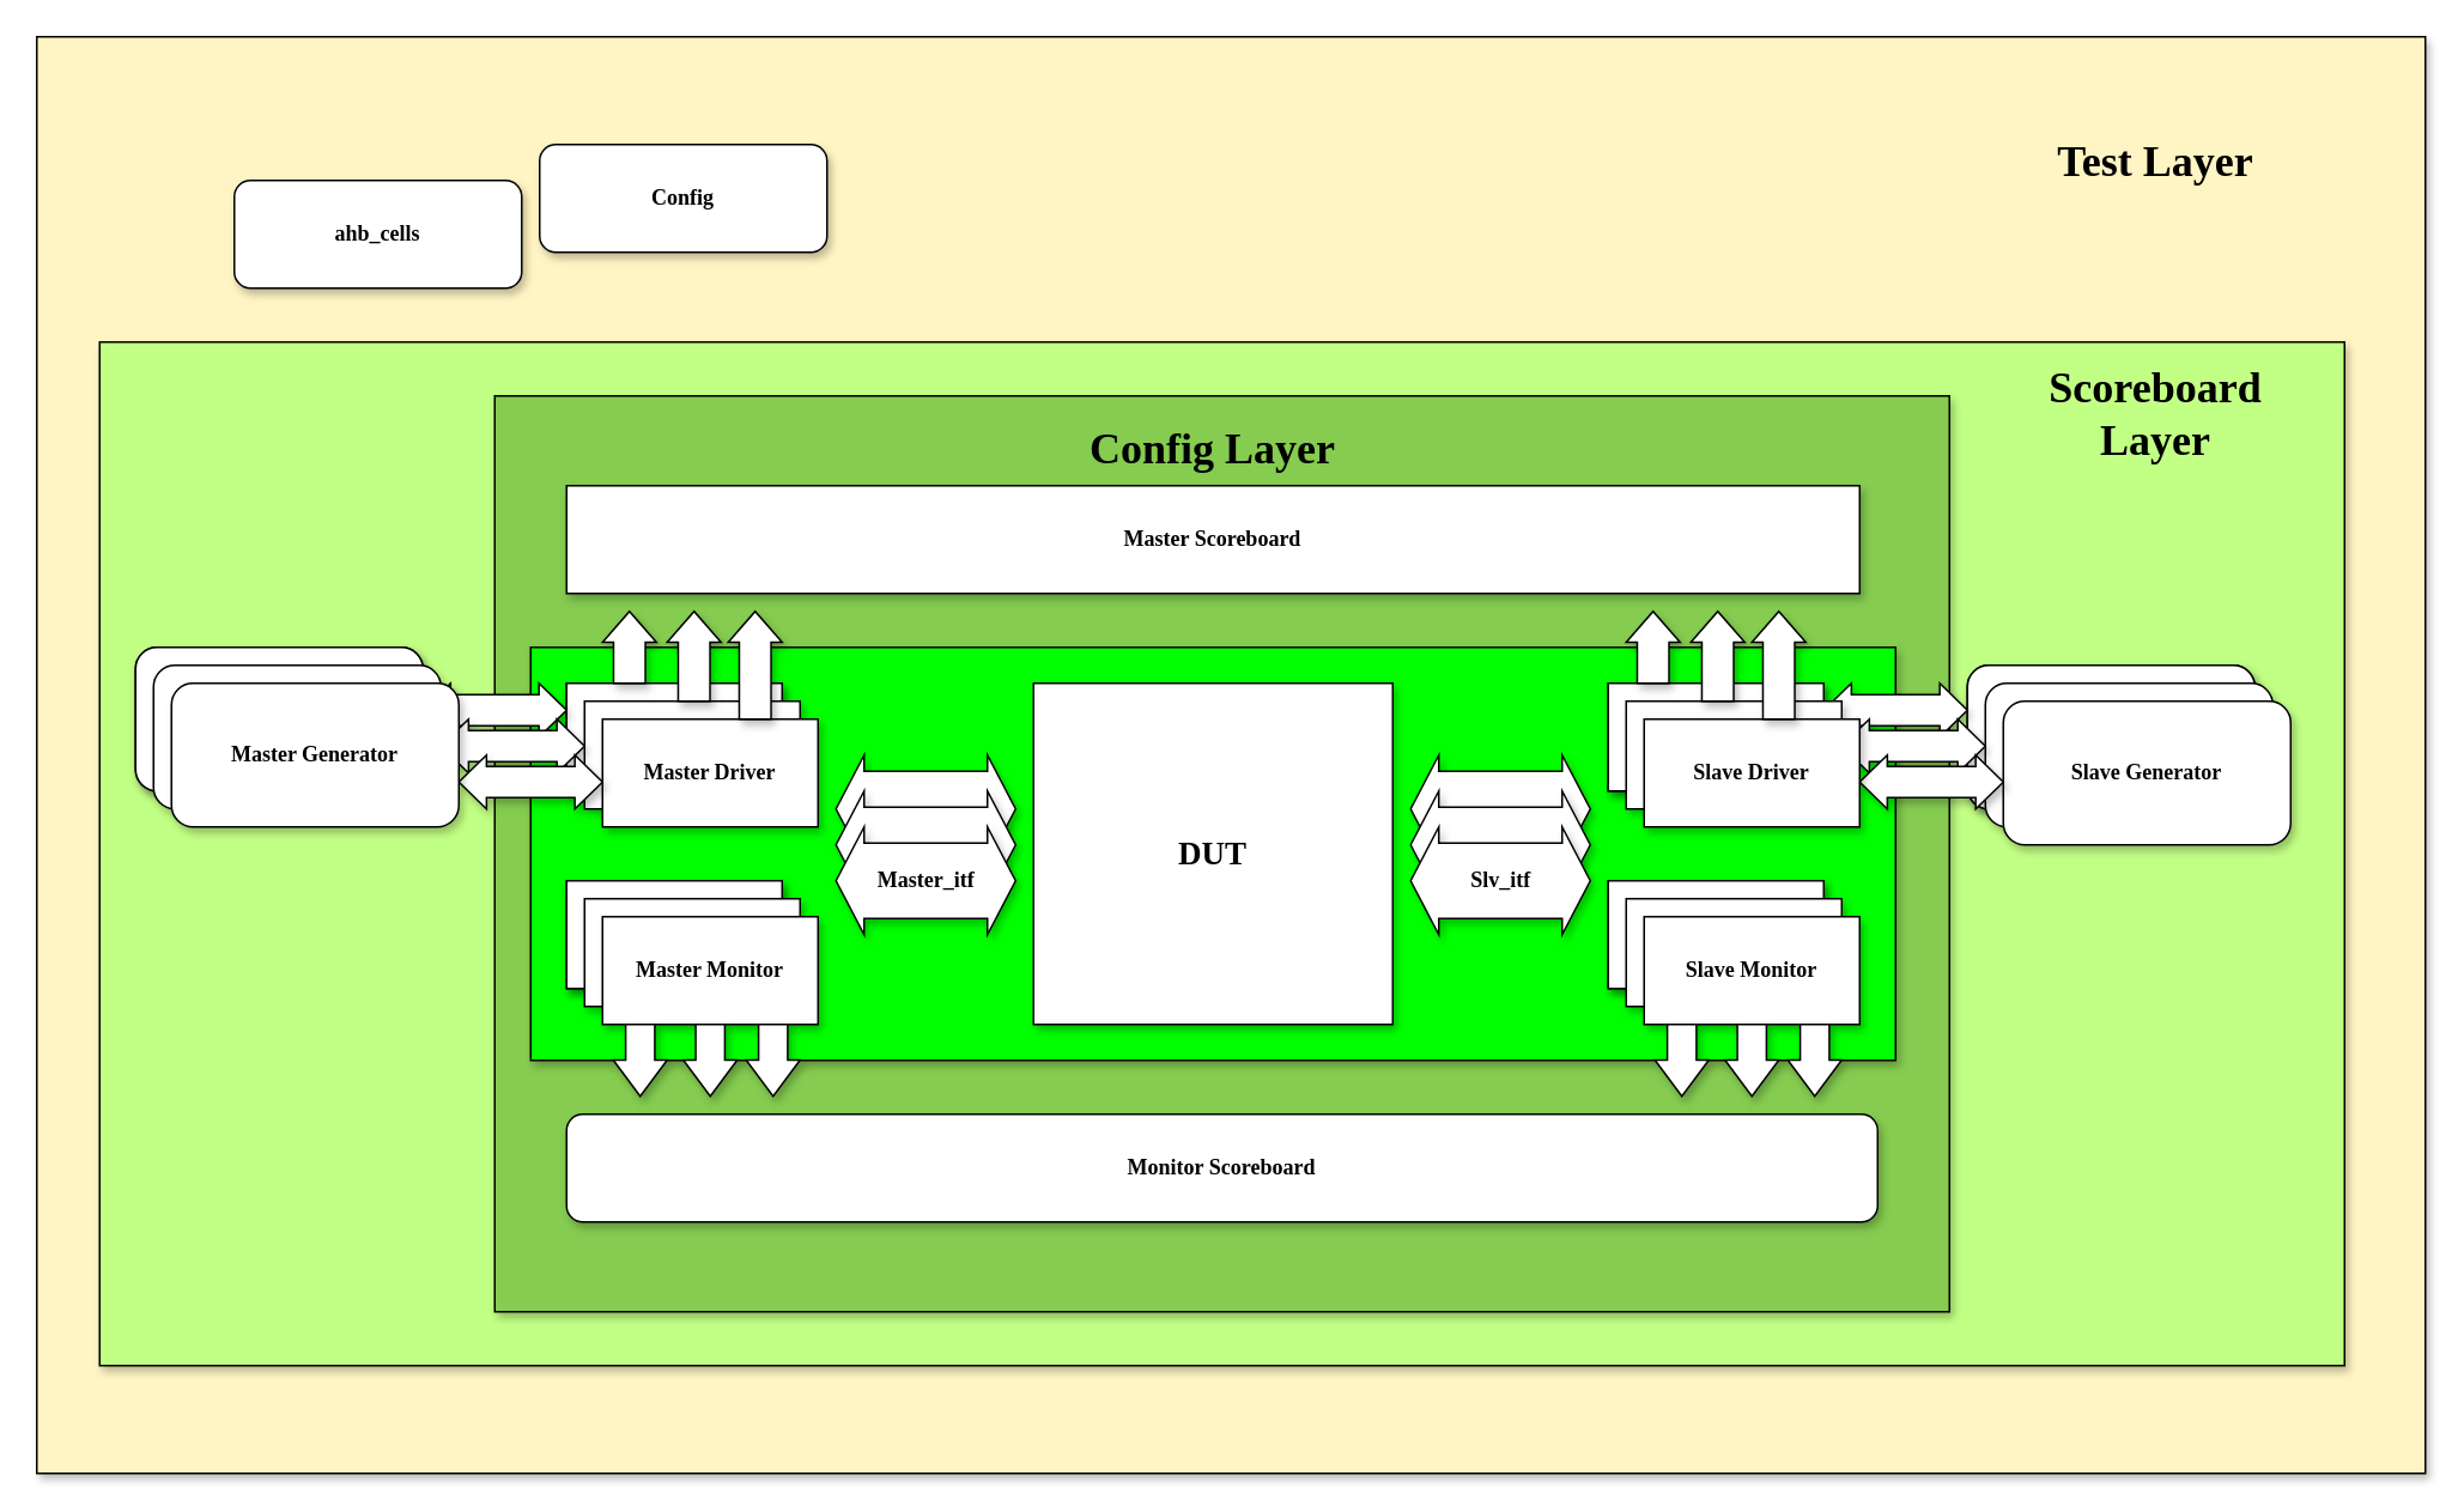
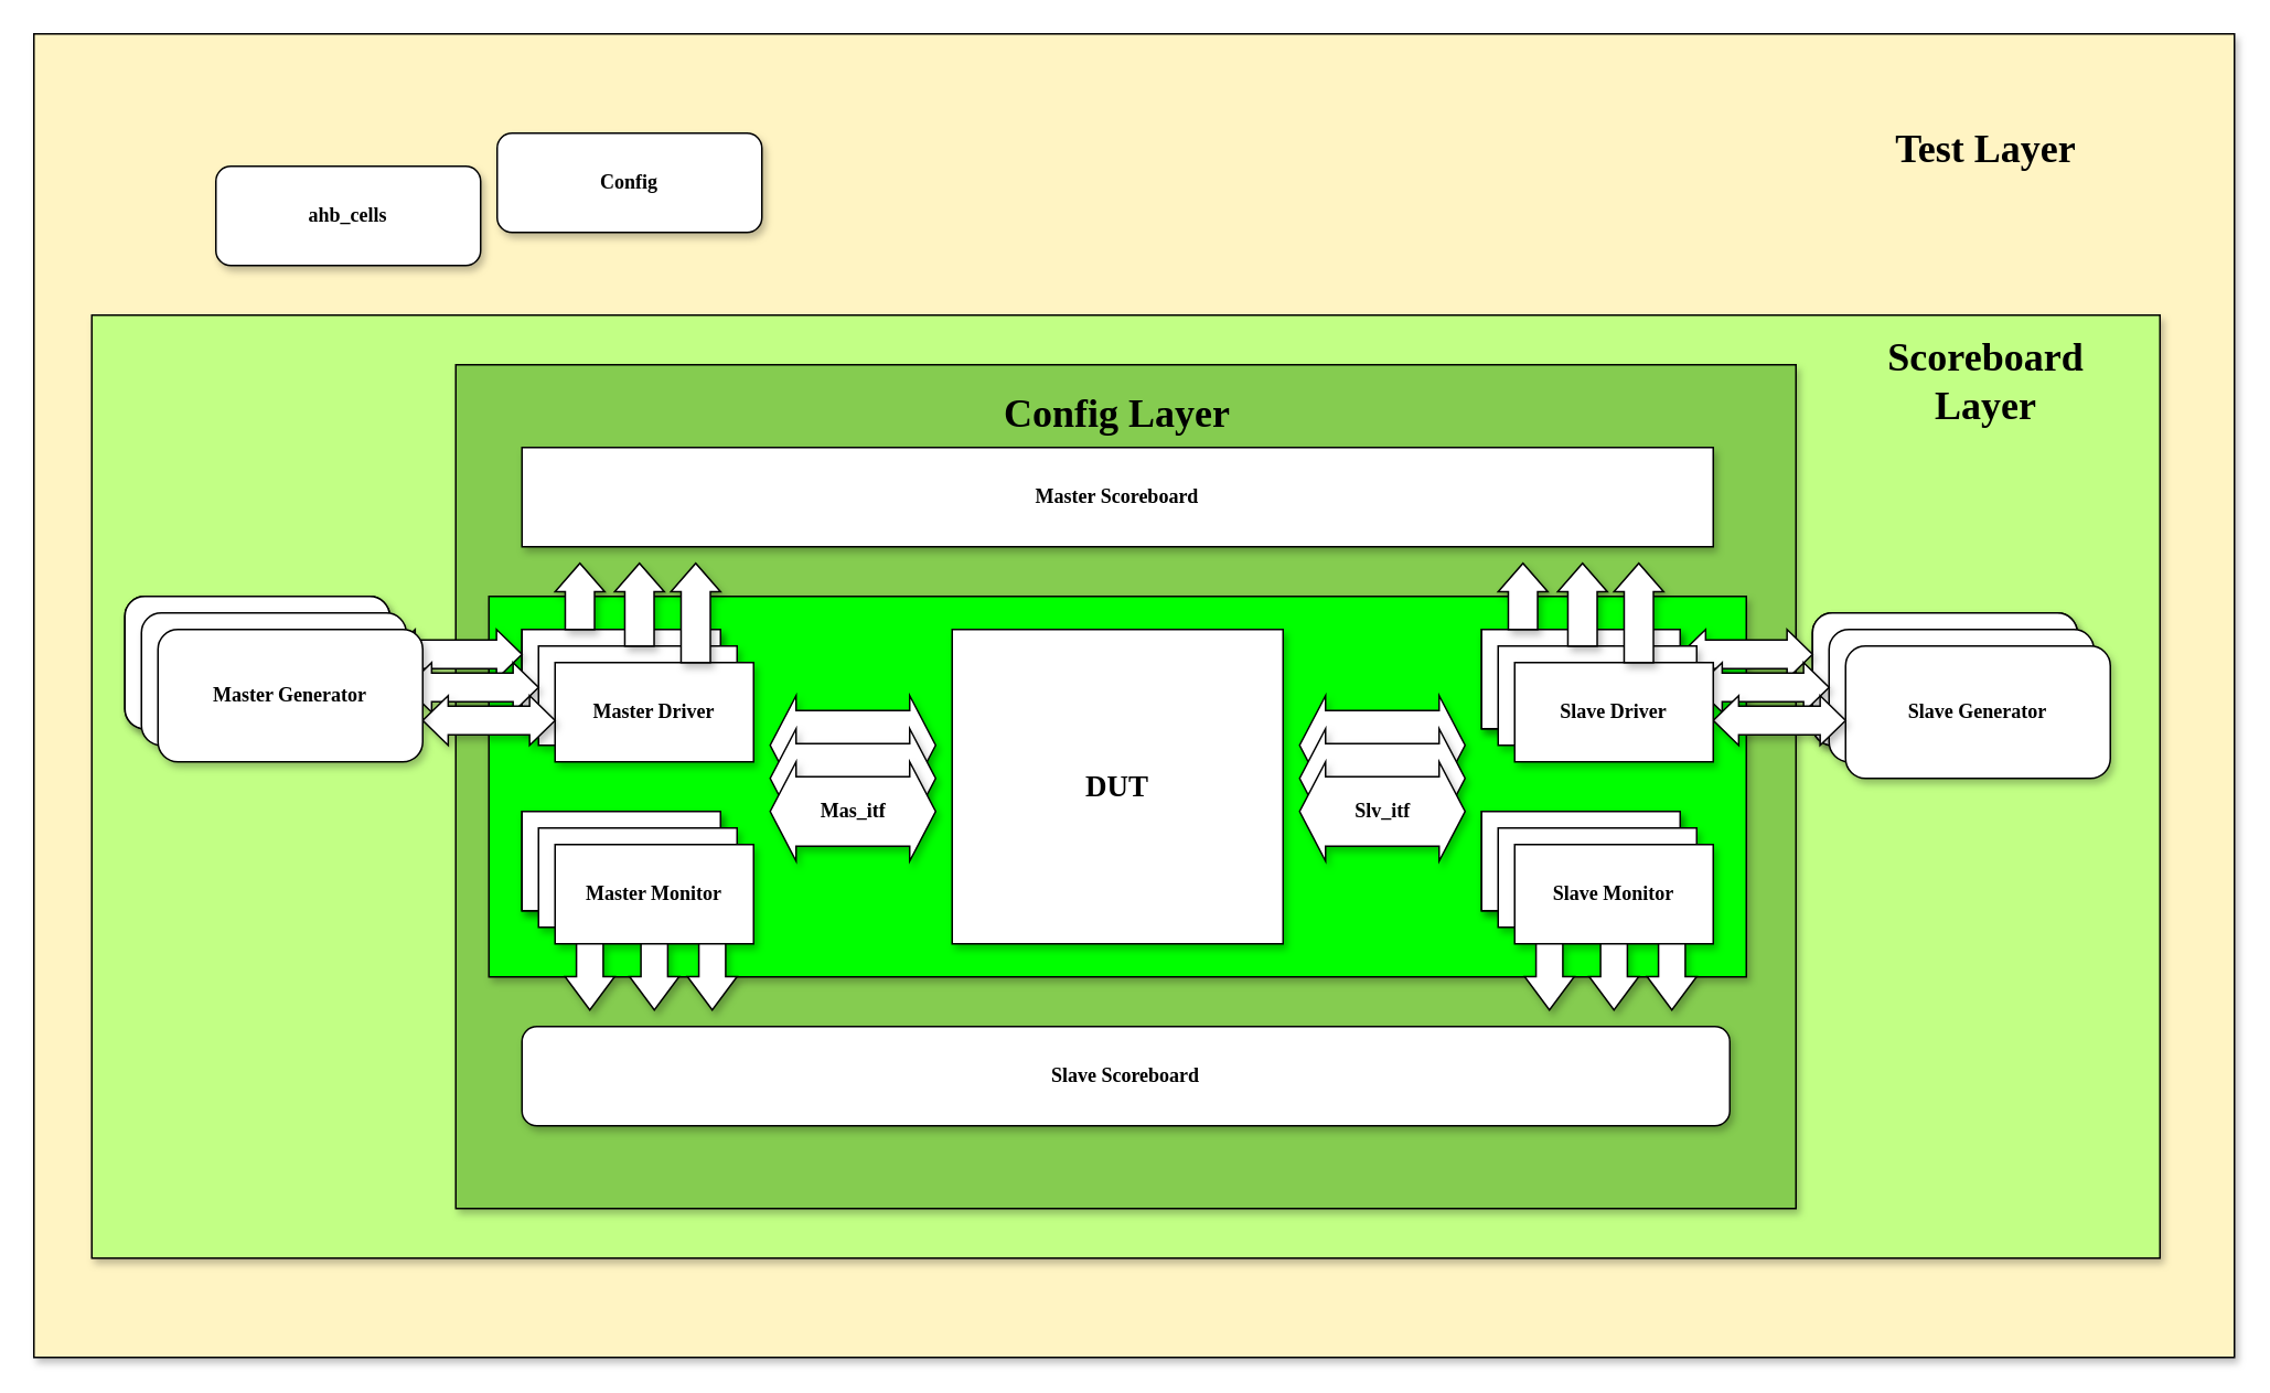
- <mxCell id="23" value="&lt;b&gt;&lt;font face=&quot;Times New Roman&quot;&gt;Master_itf&lt;/font&gt;&lt;/b&gt;" style="html=1;shadow=1;dashed=0;align=center;verticalAlign=middle;shape=mxgraph.arrows2.twoWayArrow;dy=0.3;dx=15.67;" vertex="1" parent="1"><mxGeometry x="465" y="460" width="100" height="60" as="geometry" /></mxCell>
+ <mxCell id="23" value="&lt;b&gt;&lt;font face=&quot;Times New Roman&quot;&gt;Mas_itf&lt;/font&gt;&lt;/b&gt;" style="html=1;shadow=1;dashed=0;align=center;verticalAlign=middle;shape=mxgraph.arrows2.twoWayArrow;dy=0.3;dx=15.67;" vertex="1" parent="1"><mxGeometry x="465" y="460" width="100" height="60" as="geometry" /></mxCell>
- <mxCell id="10" value="&lt;b&gt;&lt;font face=&quot;Times New Roman&quot;&gt;Monitor Scoreboard&lt;/font&gt;&lt;/b&gt;" style="rounded=1;whiteSpace=wrap;html=1;shadow=1;" vertex="1" parent="1"><mxGeometry x="315" y="620" width="730" height="60" as="geometry" /></mxCell>
+ <mxCell id="10" value="&lt;b&gt;&lt;font face=&quot;Times New Roman&quot;&gt;Slave Scoreboard&lt;/font&gt;&lt;/b&gt;" style="rounded=1;whiteSpace=wrap;html=1;shadow=1;" vertex="1" parent="1"><mxGeometry x="315" y="620" width="730" height="60" as="geometry" /></mxCell>
